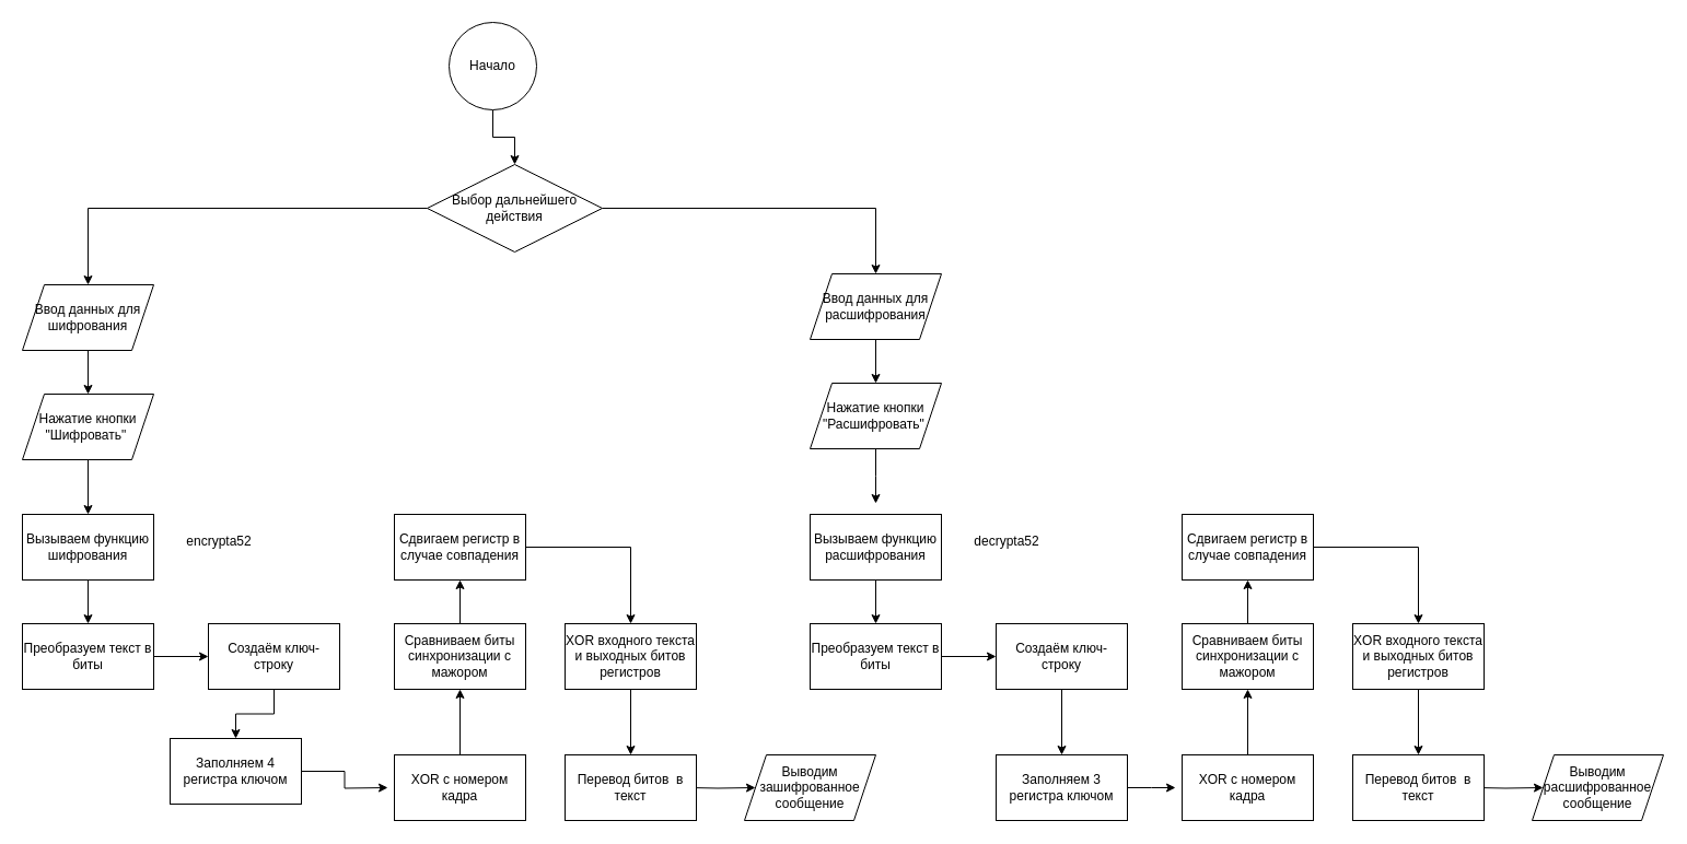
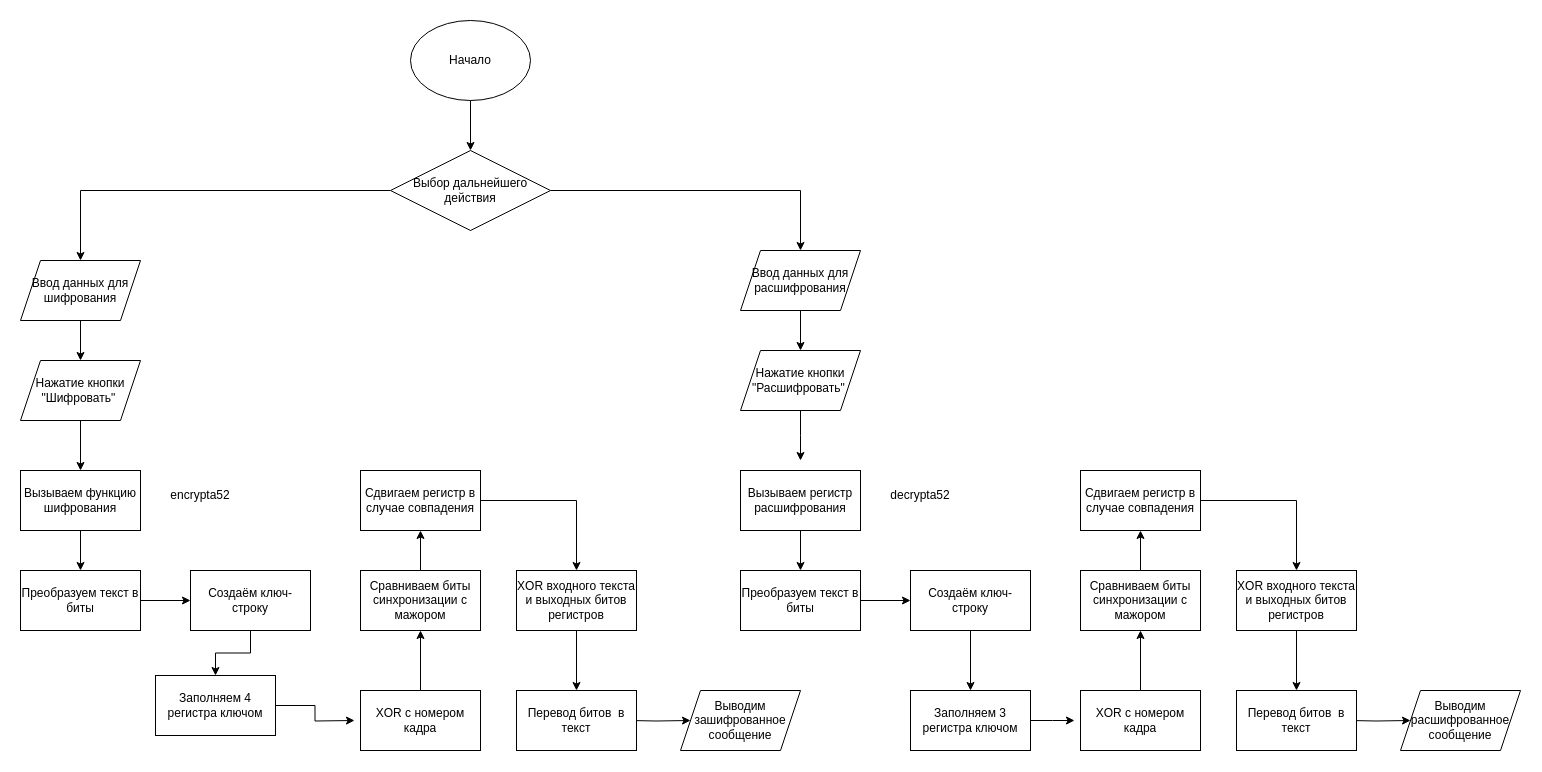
- <mxCell id="3" value="Начало" style="ellipse;whiteSpace=wrap;html=1;" parent="1" vertex="1"><mxGeometry x="410" y="20" width="80" height="80" as="geometry" /></mxCell>
+ <mxCell id="3" value="Начало" style="ellipse;whiteSpace=wrap;html=1;" parent="1" vertex="1"><mxGeometry x="410" y="20" width="120" height="80" as="geometry" /></mxCell>
- <mxCell id="27" value="Вызываем функцию расшифрования" style="rounded=0;whiteSpace=wrap;html=1;" parent="1" vertex="1"><mxGeometry x="740" y="470" width="120" height="60" as="geometry" /></mxCell>
+ <mxCell id="27" value="Вызываем регистр расшифрования" style="rounded=0;whiteSpace=wrap;html=1;" parent="1" vertex="1"><mxGeometry x="740" y="470" width="120" height="60" as="geometry" /></mxCell>
